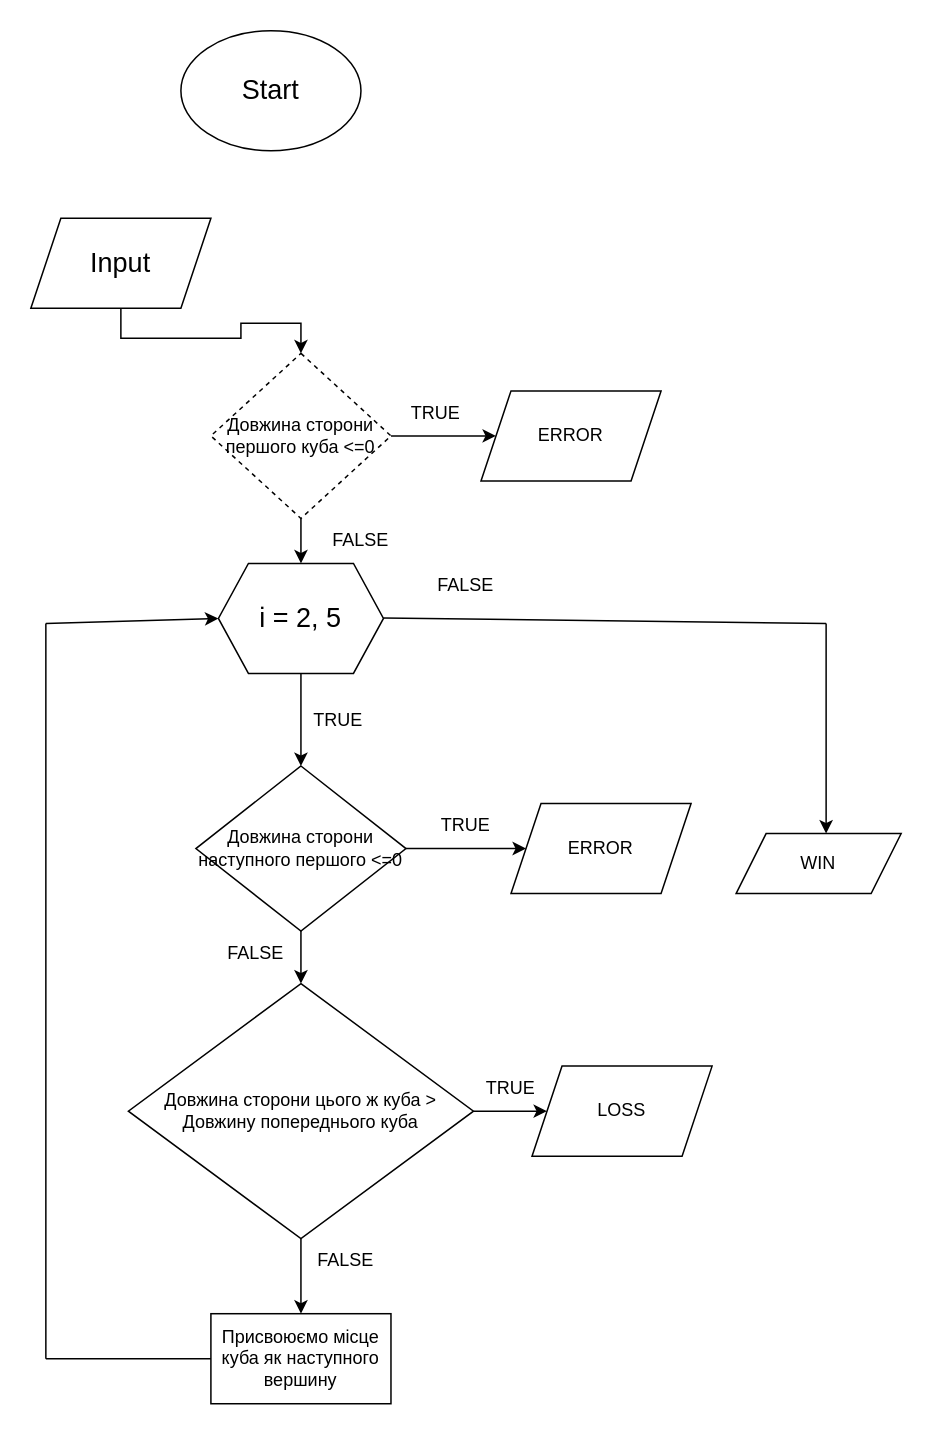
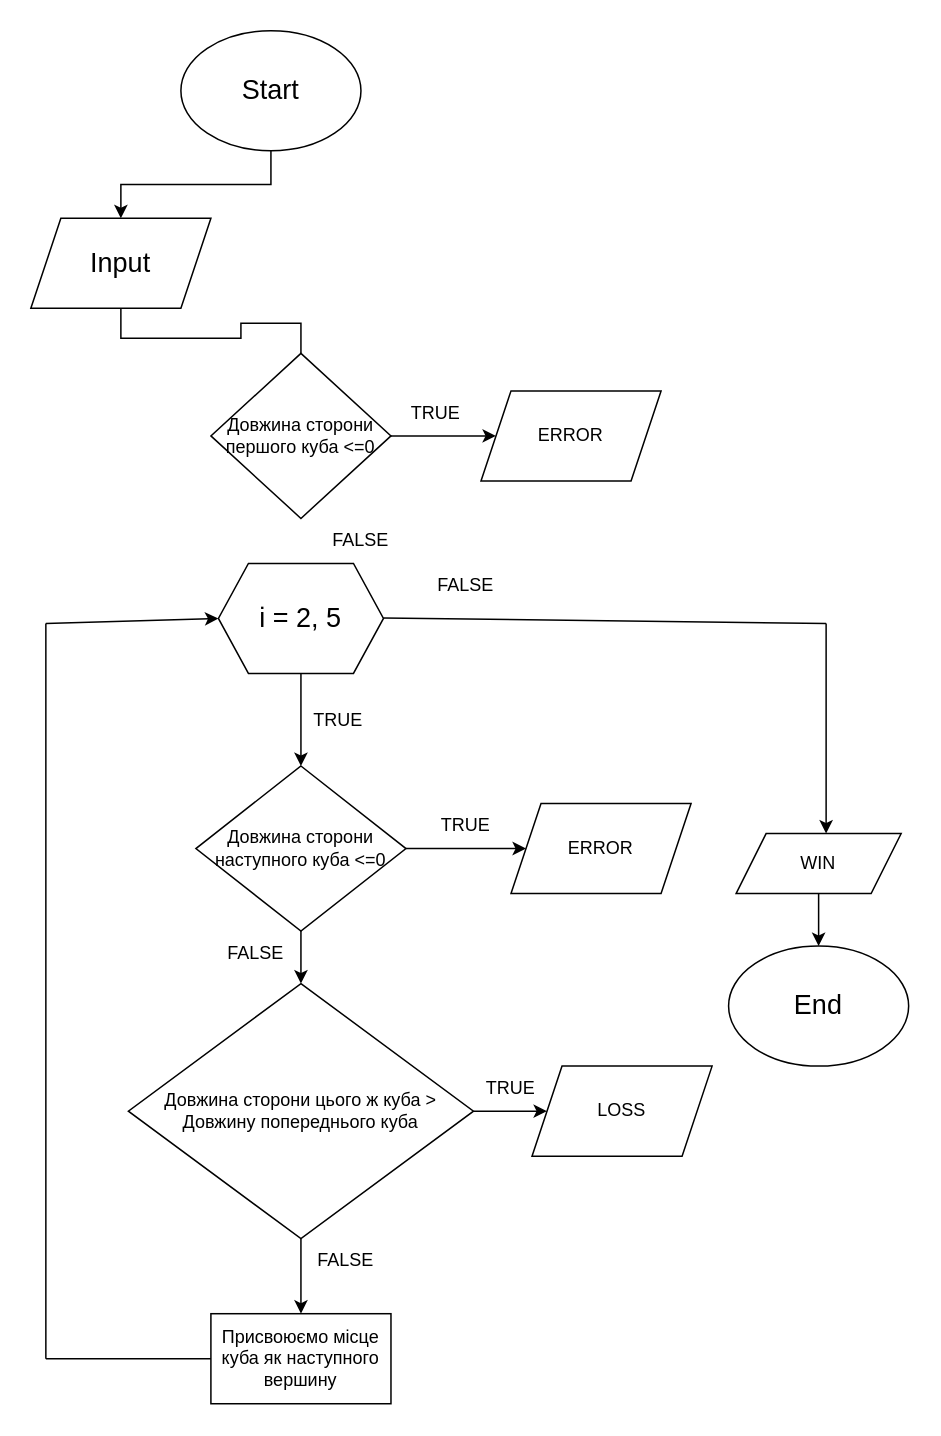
+ <mxCell id="2" value="" style="edgeStyle=orthogonalEdgeStyle;rounded=0;orthogonalLoop=1;jettySize=auto;html=1;" edge="1" parent="1" source="3" target="5"><mxGeometry relative="1" as="geometry" /></mxCell>
- <mxCell id="4" value="" style="edgeStyle=orthogonalEdgeStyle;rounded=0;orthogonalLoop=1;jettySize=auto;html=1;" edge="1" parent="1" source="5" target="8"><mxGeometry relative="1" as="geometry" /></mxCell>
+ <mxCell id="4" value="" style="edgeStyle=orthogonalEdgeStyle;rounded=0;orthogonalLoop=1;jettySize=auto;html=1;endArrow=none;" edge="1" parent="1" source="5" target="8"><mxGeometry relative="1" as="geometry" /></mxCell>
- <mxCell id="8" value="Довжина сторони першого куба &amp;lt;=0" style="rhombus;whiteSpace=wrap;html=1;dashed=1;" vertex="1" parent="1"><mxGeometry x="140" y="235" width="120" height="110" as="geometry" /></mxCell>
+ <mxCell id="8" value="Довжина сторони першого куба &amp;lt;=0" style="rhombus;whiteSpace=wrap;html=1;" vertex="1" parent="1"><mxGeometry x="140" y="235" width="120" height="110" as="geometry" /></mxCell>
- <mxCell id="7" value="" style="edgeStyle=orthogonalEdgeStyle;rounded=0;orthogonalLoop=1;jettySize=auto;html=1;entryX=0.5;entryY=0;entryDx=0;entryDy=0;" edge="1" parent="1" source="8" target="13"><mxGeometry relative="1" as="geometry"><mxPoint x="200" y="385" as="targetPoint" /></mxGeometry></mxCell>
- <mxCell id="16" value="Довжина сторони наступного першого &amp;lt;=0" style="rhombus;whiteSpace=wrap;html=1;" vertex="1" parent="1"><mxGeometry x="130" y="510" width="140" height="110" as="geometry" /></mxCell>
+ <mxCell id="16" value="Довжина сторони наступного куба &amp;lt;=0" style="rhombus;whiteSpace=wrap;html=1;" vertex="1" parent="1"><mxGeometry x="130" y="510" width="140" height="110" as="geometry" /></mxCell>
+ <mxCell id="34" value="" style="edgeStyle=orthogonalEdgeStyle;rounded=0;orthogonalLoop=1;jettySize=auto;html=1;" edge="1" parent="1" source="35" target="36"><mxGeometry relative="1" as="geometry" /></mxCell>
+ <mxCell id="36" value="&lt;font style=&quot;font-size: 18px;&quot;&gt;End&lt;/font&gt;" style="ellipse;whiteSpace=wrap;html=1;" vertex="1" parent="1"><mxGeometry x="485" y="630" width="120" height="80" as="geometry" /></mxCell>
